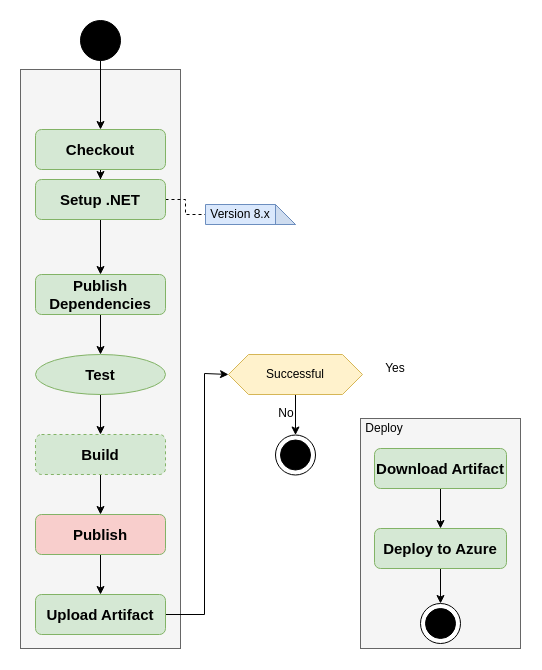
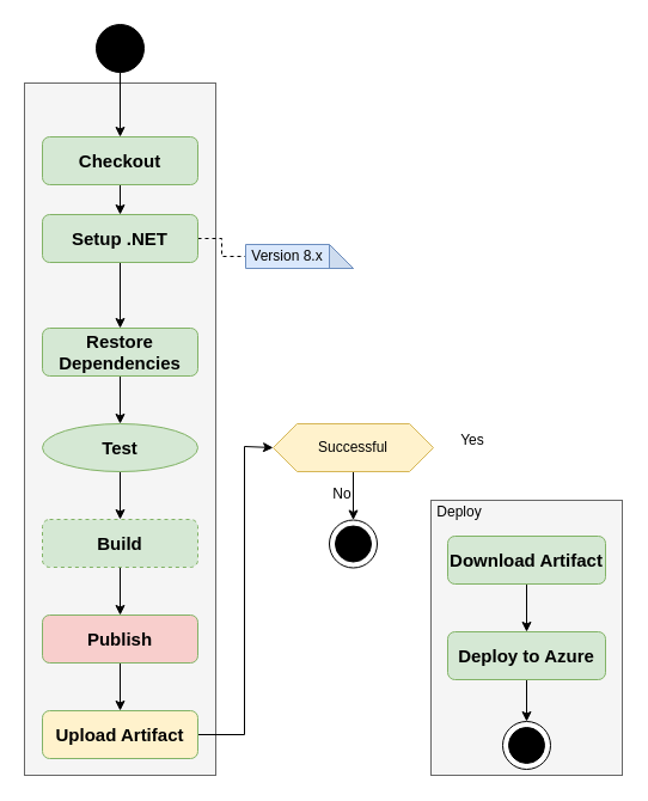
- <mxCell id="8" value="&lt;b&gt;&lt;font style=&quot;font-size: 15px;&quot;&gt;Checkout&lt;/font&gt;&lt;/b&gt;" style="rounded=1;whiteSpace=wrap;html=1;fillColor=#d5e8d4;strokeColor=#82b366;" parent="1" vertex="1"><mxGeometry x="35" y="129" width="130" height="40" as="geometry" /></mxCell>
+ <mxCell id="8" value="&lt;b&gt;&lt;font style=&quot;font-size: 15px;&quot;&gt;Checkout&lt;/font&gt;&lt;/b&gt;" style="rounded=1;whiteSpace=wrap;html=1;fillColor=#d5e8d4;strokeColor=#82b366;" parent="1" vertex="1"><mxGeometry x="35" y="114" width="130" height="40" as="geometry" /></mxCell>
- <mxCell id="13" value="&lt;b&gt;&lt;font style=&quot;font-size: 15px;&quot;&gt;Publish Dependencies&lt;/font&gt;&lt;/b&gt;" style="rounded=1;whiteSpace=wrap;html=1;fillColor=#d5e8d4;strokeColor=#82b366;" parent="1" vertex="1"><mxGeometry x="35" y="274" width="130" height="40" as="geometry" /></mxCell>
+ <mxCell id="13" value="&lt;b&gt;&lt;font style=&quot;font-size: 15px;&quot;&gt;Restore Dependencies&lt;/font&gt;&lt;/b&gt;" style="rounded=1;whiteSpace=wrap;html=1;fillColor=#d5e8d4;strokeColor=#82b366;" parent="1" vertex="1"><mxGeometry x="35" y="274" width="130" height="40" as="geometry" /></mxCell>
- <mxCell id="24" value="&lt;b&gt;&lt;font&gt;&lt;span style=&quot;font-size: 15px;&quot;&gt;Upload Artifact&lt;/span&gt;&lt;/font&gt;&lt;/b&gt;" style="rounded=1;whiteSpace=wrap;html=1;fillColor=#d5e8d4;strokeColor=#82b366;" parent="1" vertex="1"><mxGeometry x="35" y="594" width="130" height="40" as="geometry" /></mxCell>
+ <mxCell id="24" value="&lt;b&gt;&lt;font&gt;&lt;span style=&quot;font-size: 15px;&quot;&gt;Upload Artifact&lt;/span&gt;&lt;/font&gt;&lt;/b&gt;" style="rounded=1;whiteSpace=wrap;html=1;fillColor=#fff2cc;strokeColor=#82b366;" parent="1" vertex="1"><mxGeometry x="35" y="594" width="130" height="40" as="geometry" /></mxCell>
